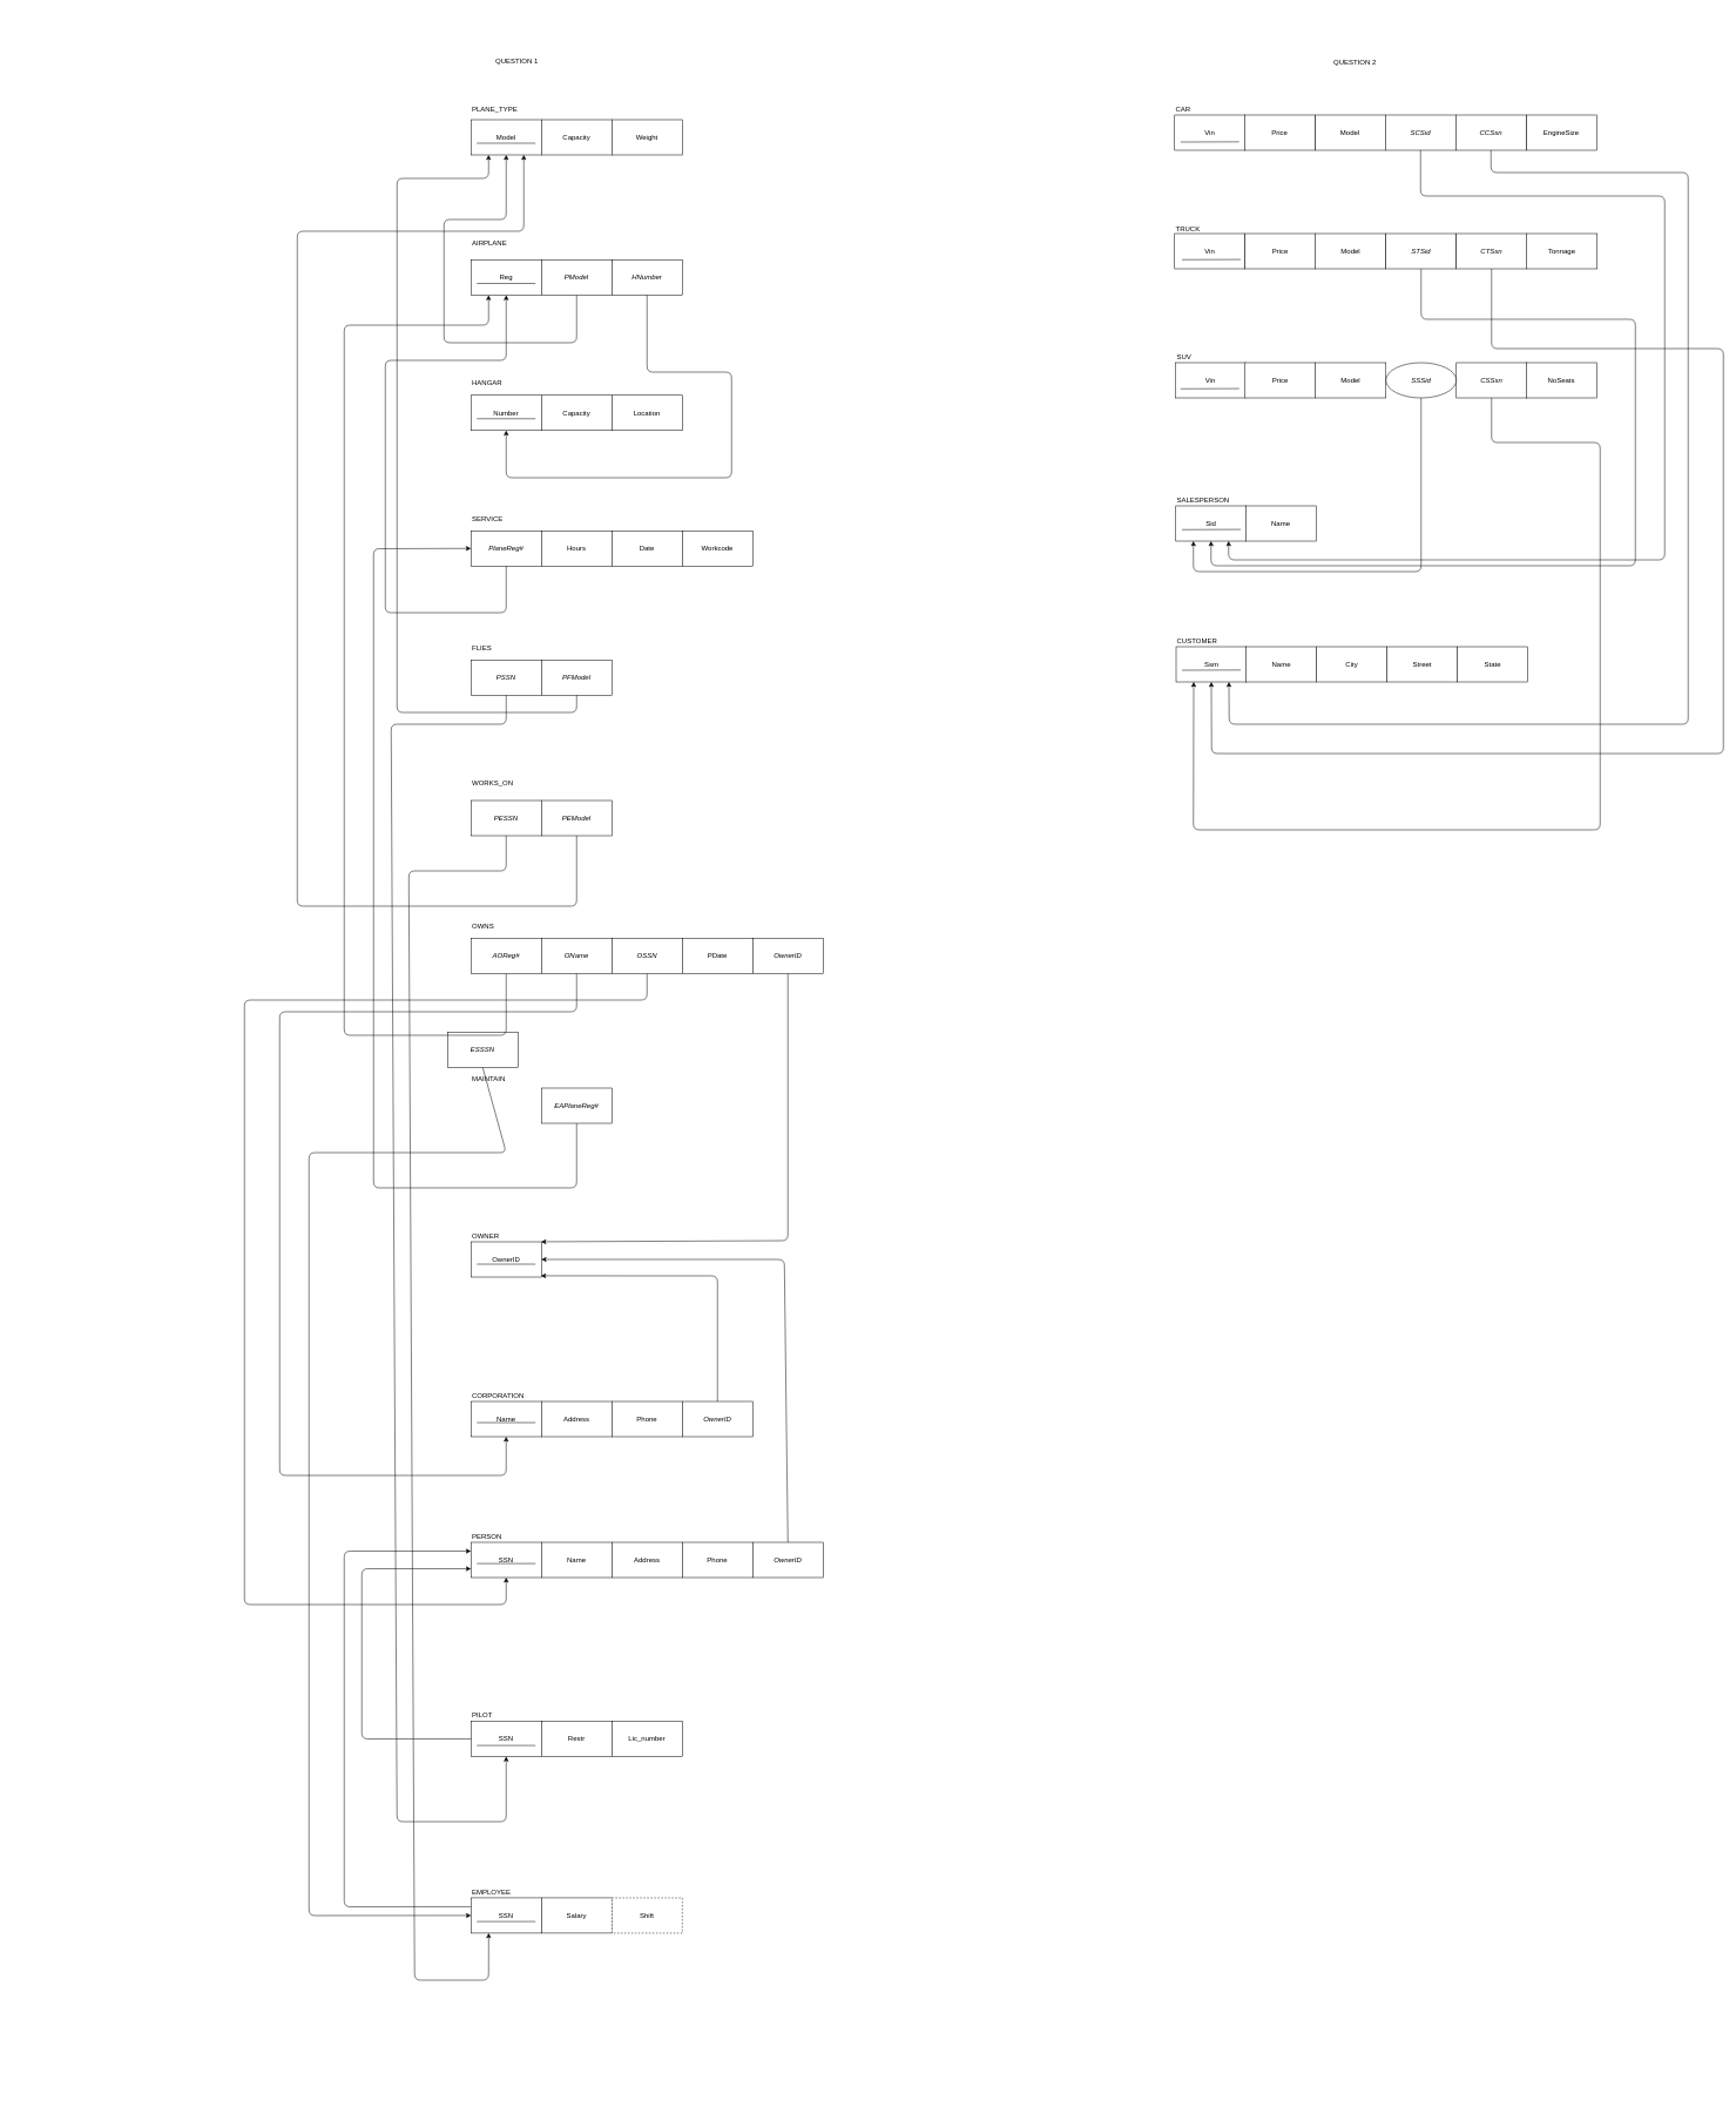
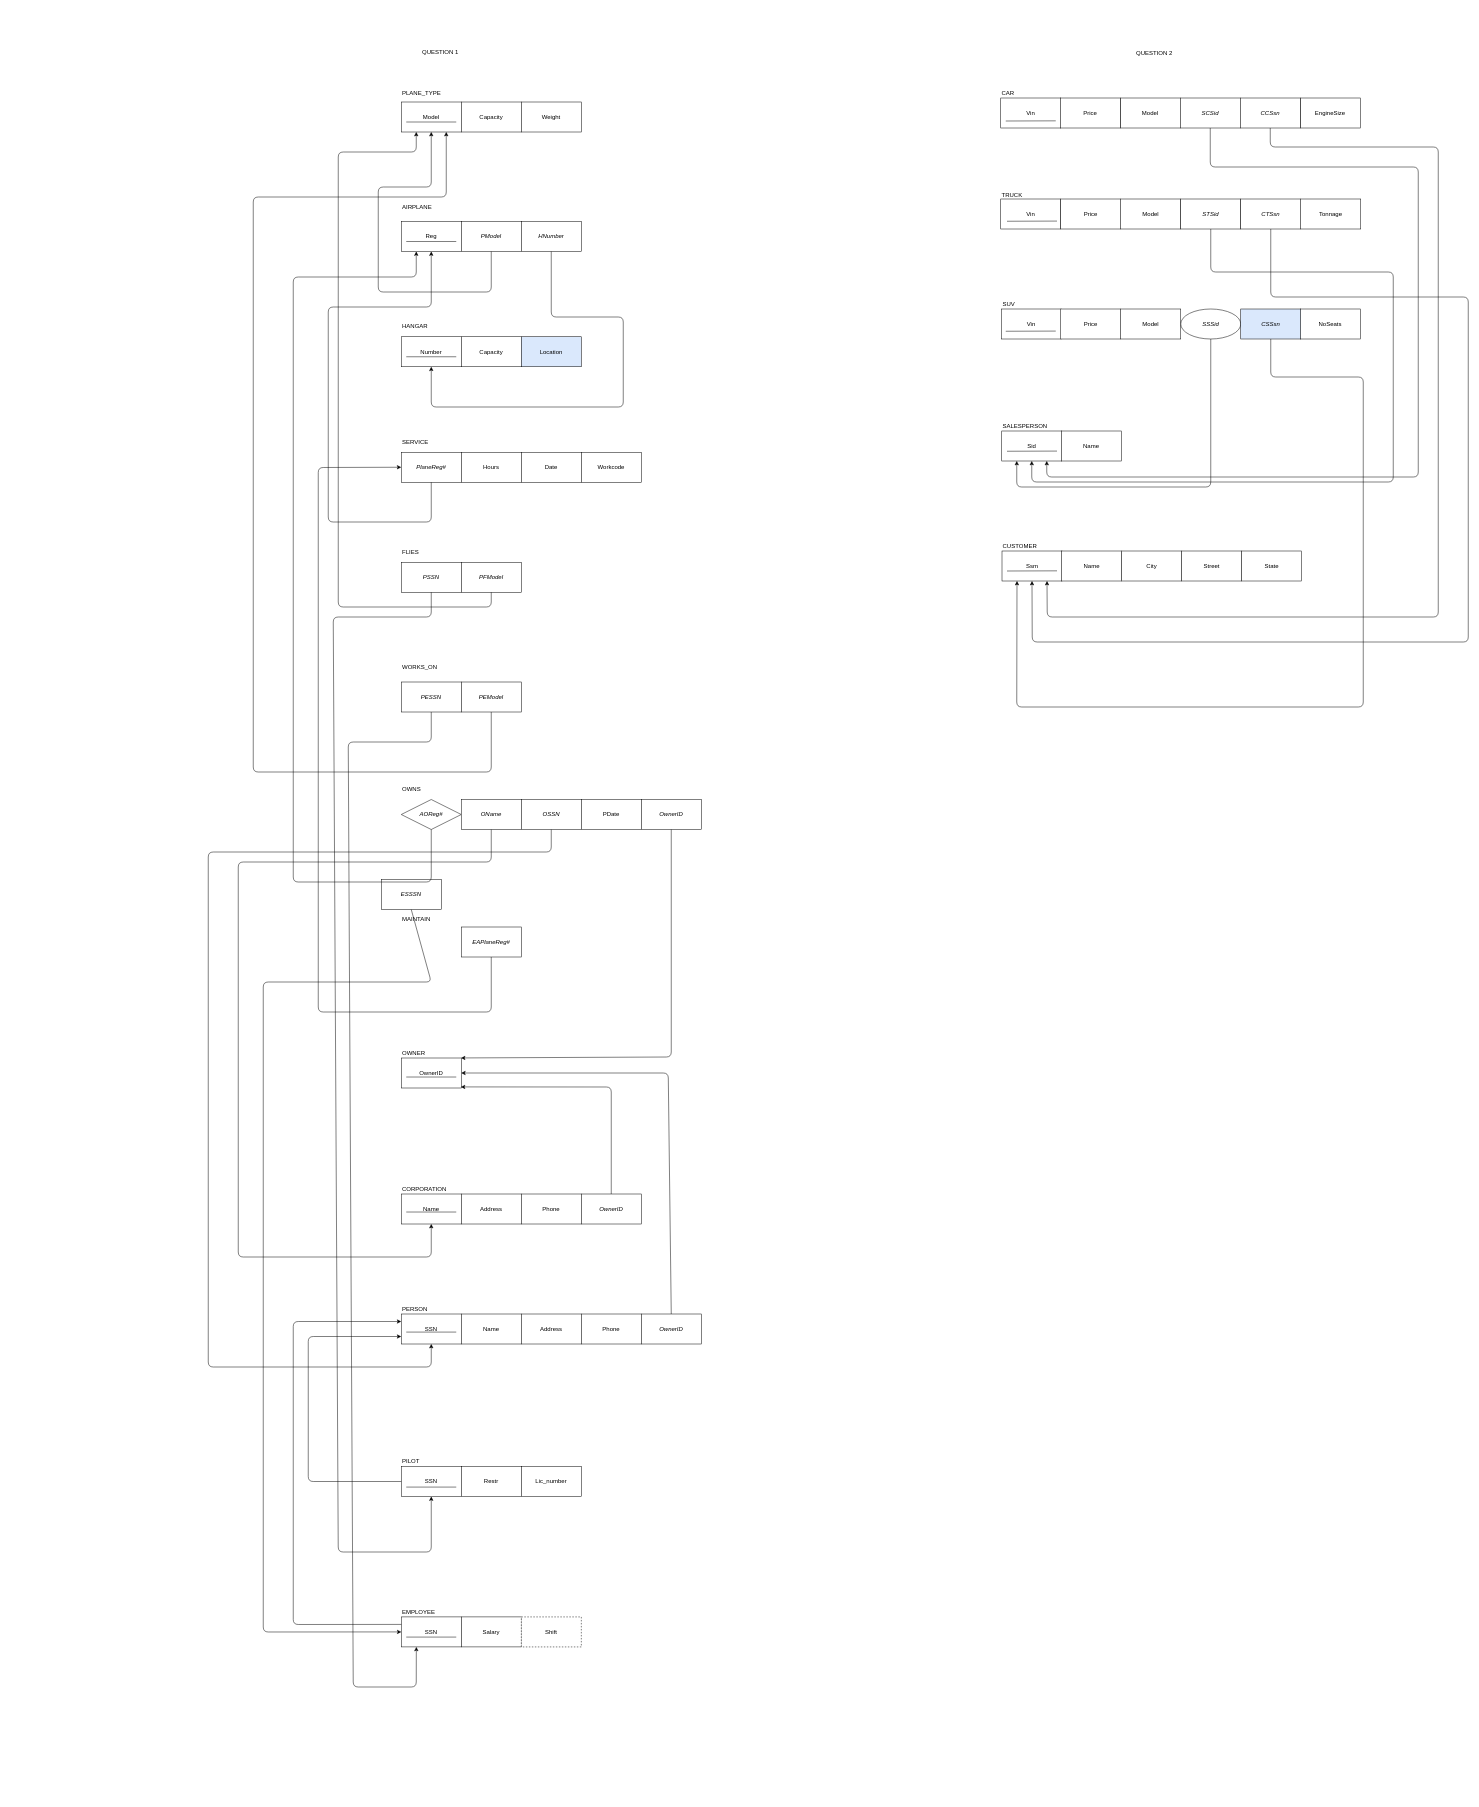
- <mxCell id="118" value="&lt;i&gt;CSSsn&lt;/i&gt;" style="rounded=0;whiteSpace=wrap;html=1;" parent="1" vertex="1"><mxGeometry x="2481" y="617" width="120" height="60" as="geometry" /></mxCell>
+ <mxCell id="118" value="&lt;i&gt;CSSsn&lt;/i&gt;" style="rounded=0;whiteSpace=wrap;html=1;fillColor=#dae8fc;" parent="1" vertex="1"><mxGeometry x="2481" y="617" width="120" height="60" as="geometry" /></mxCell>
- <mxCell id="55" value="Location" style="rounded=0;whiteSpace=wrap;html=1;" parent="1" vertex="1"><mxGeometry x="1042" y="672.5" width="120" height="60" as="geometry" /></mxCell>
+ <mxCell id="55" value="Location" style="rounded=0;whiteSpace=wrap;html=1;fillColor=#dae8fc;" parent="1" vertex="1"><mxGeometry x="1042" y="672.5" width="120" height="60" as="geometry" /></mxCell>
- <mxCell id="38" value="&lt;i&gt;AOReg#&lt;/i&gt;" style="rounded=0;whiteSpace=wrap;html=1;" parent="1" vertex="1"><mxGeometry x="802" y="1598" width="120" height="60" as="geometry" /></mxCell>
+ <mxCell id="38" value="&lt;i&gt;AOReg#&lt;/i&gt;" style="rhombus;whiteSpace=wrap;html=1;" parent="1" vertex="1"><mxGeometry x="802" y="1598" width="120" height="60" as="geometry" /></mxCell>
